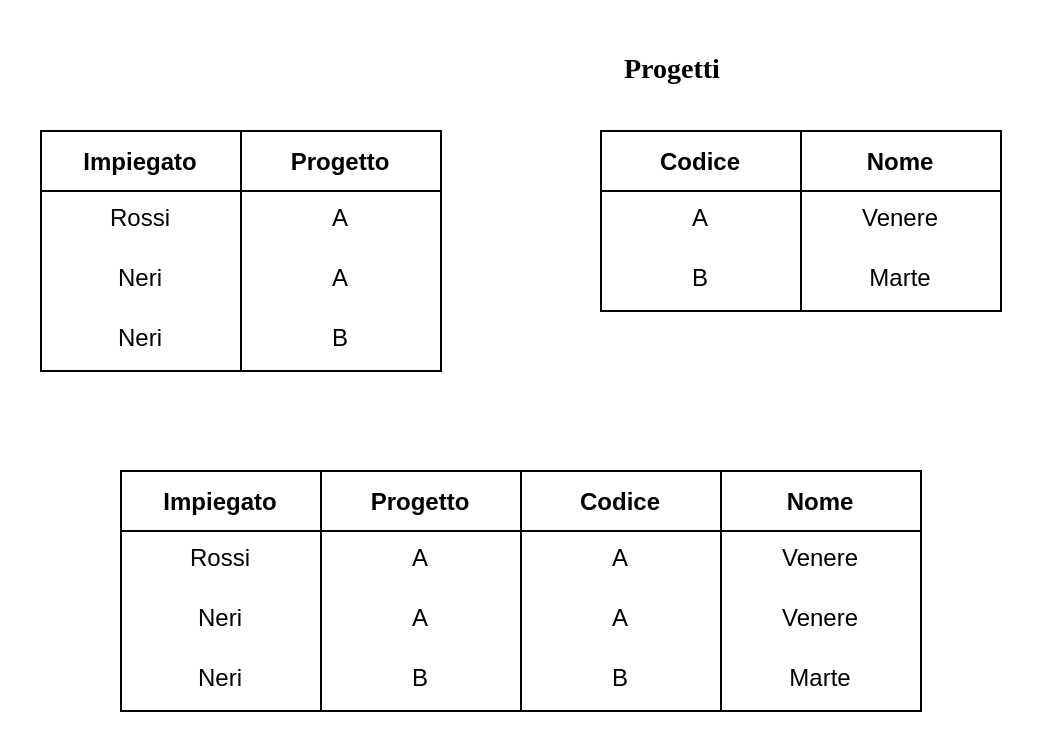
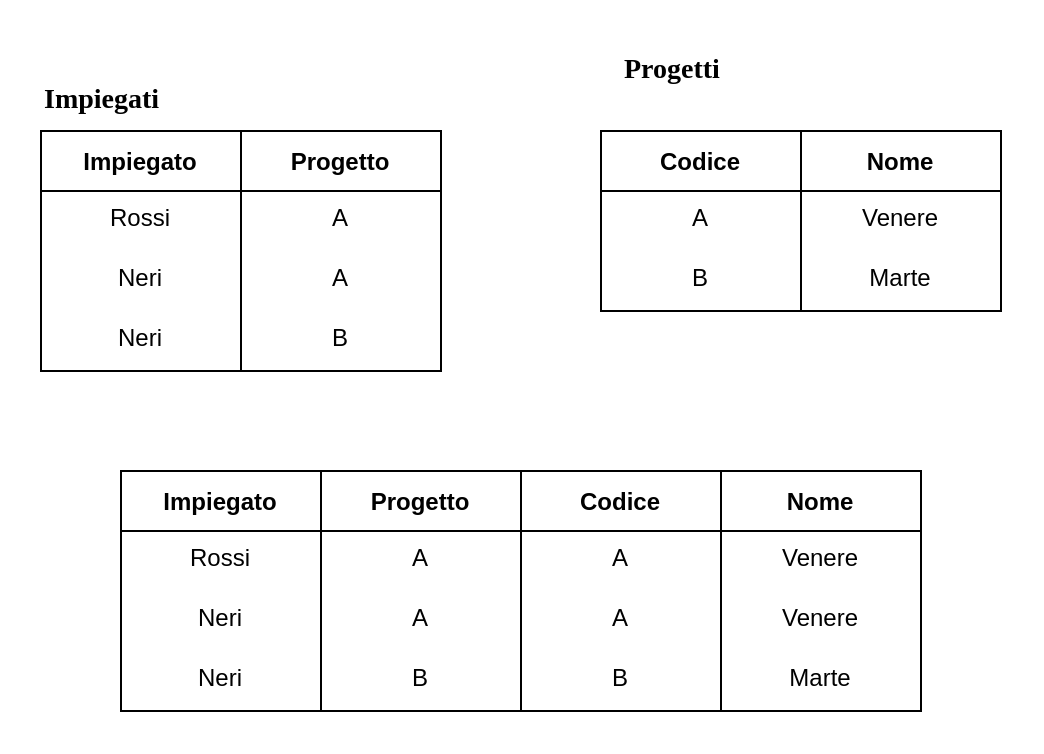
+ <mxCell id="10" value="Impiegati" style="text;html=1;align=left;verticalAlign=middle;resizable=0;points=[];autosize=1;strokeColor=none;fillColor=none;fontStyle=1;fontFamily=Times New Roman;fontSize=14;" parent="1" vertex="1"><mxGeometry x="20" y="35" width="80" height="30" as="geometry" /></mxCell>
